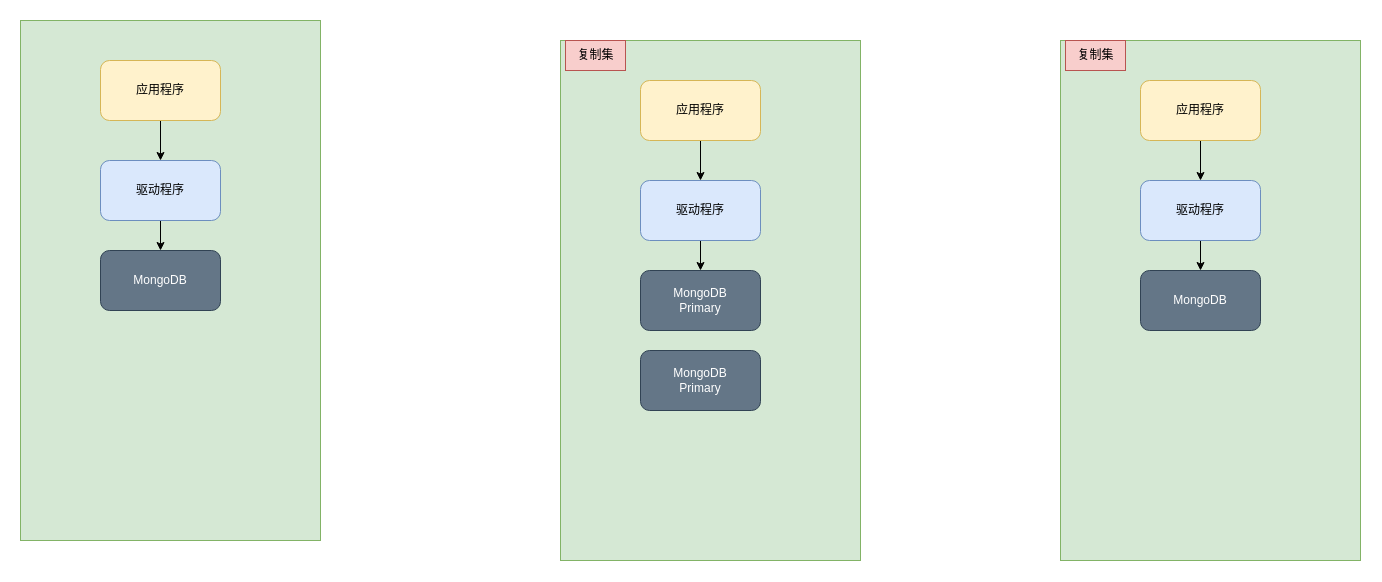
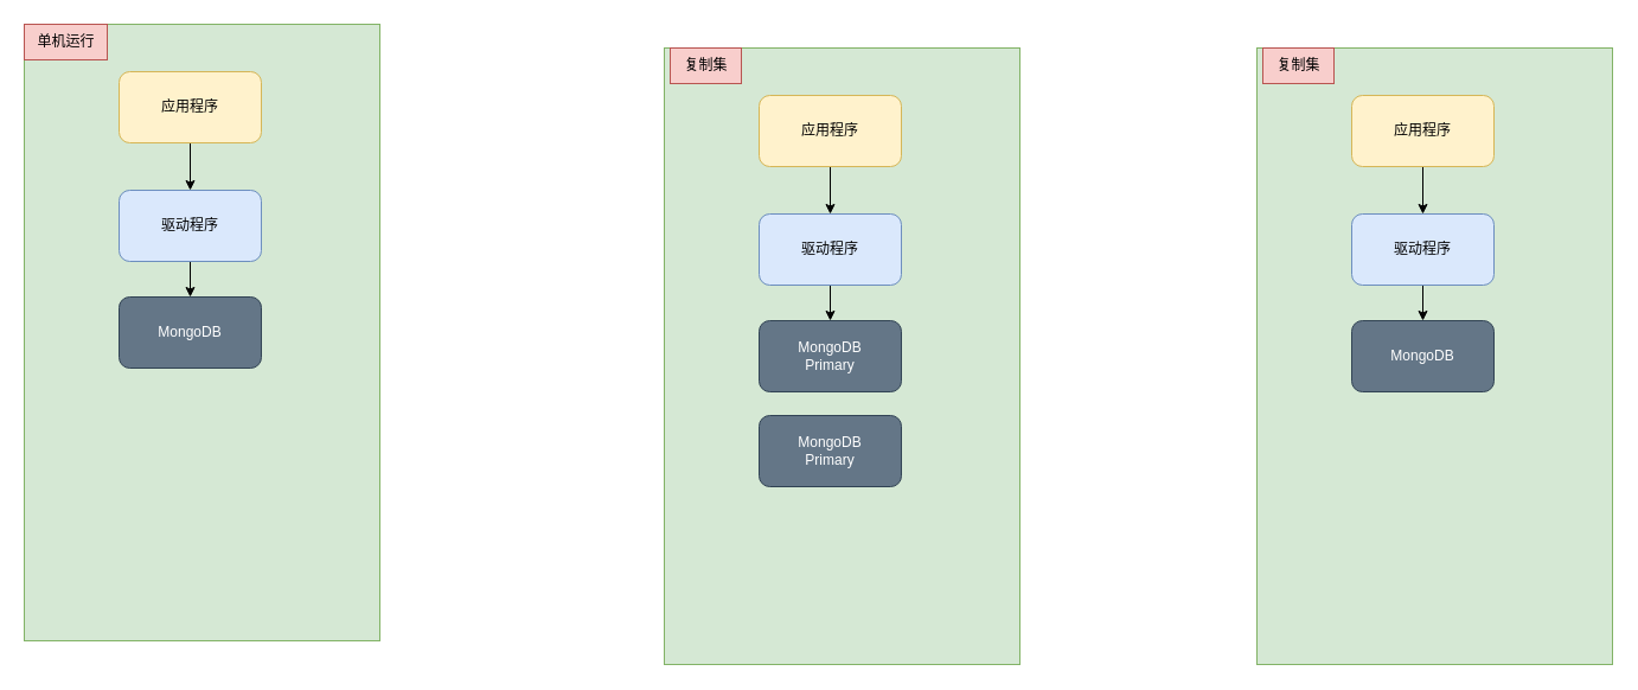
+ <mxCell id="3" value="单机运行" style="text;html=1;align=center;verticalAlign=middle;resizable=0;points=[];autosize=1;strokeColor=#b85450;fillColor=#f8cecc;" vertex="1" parent="1"><mxGeometry x="20" y="20" width="70" height="30" as="geometry" /></mxCell>
